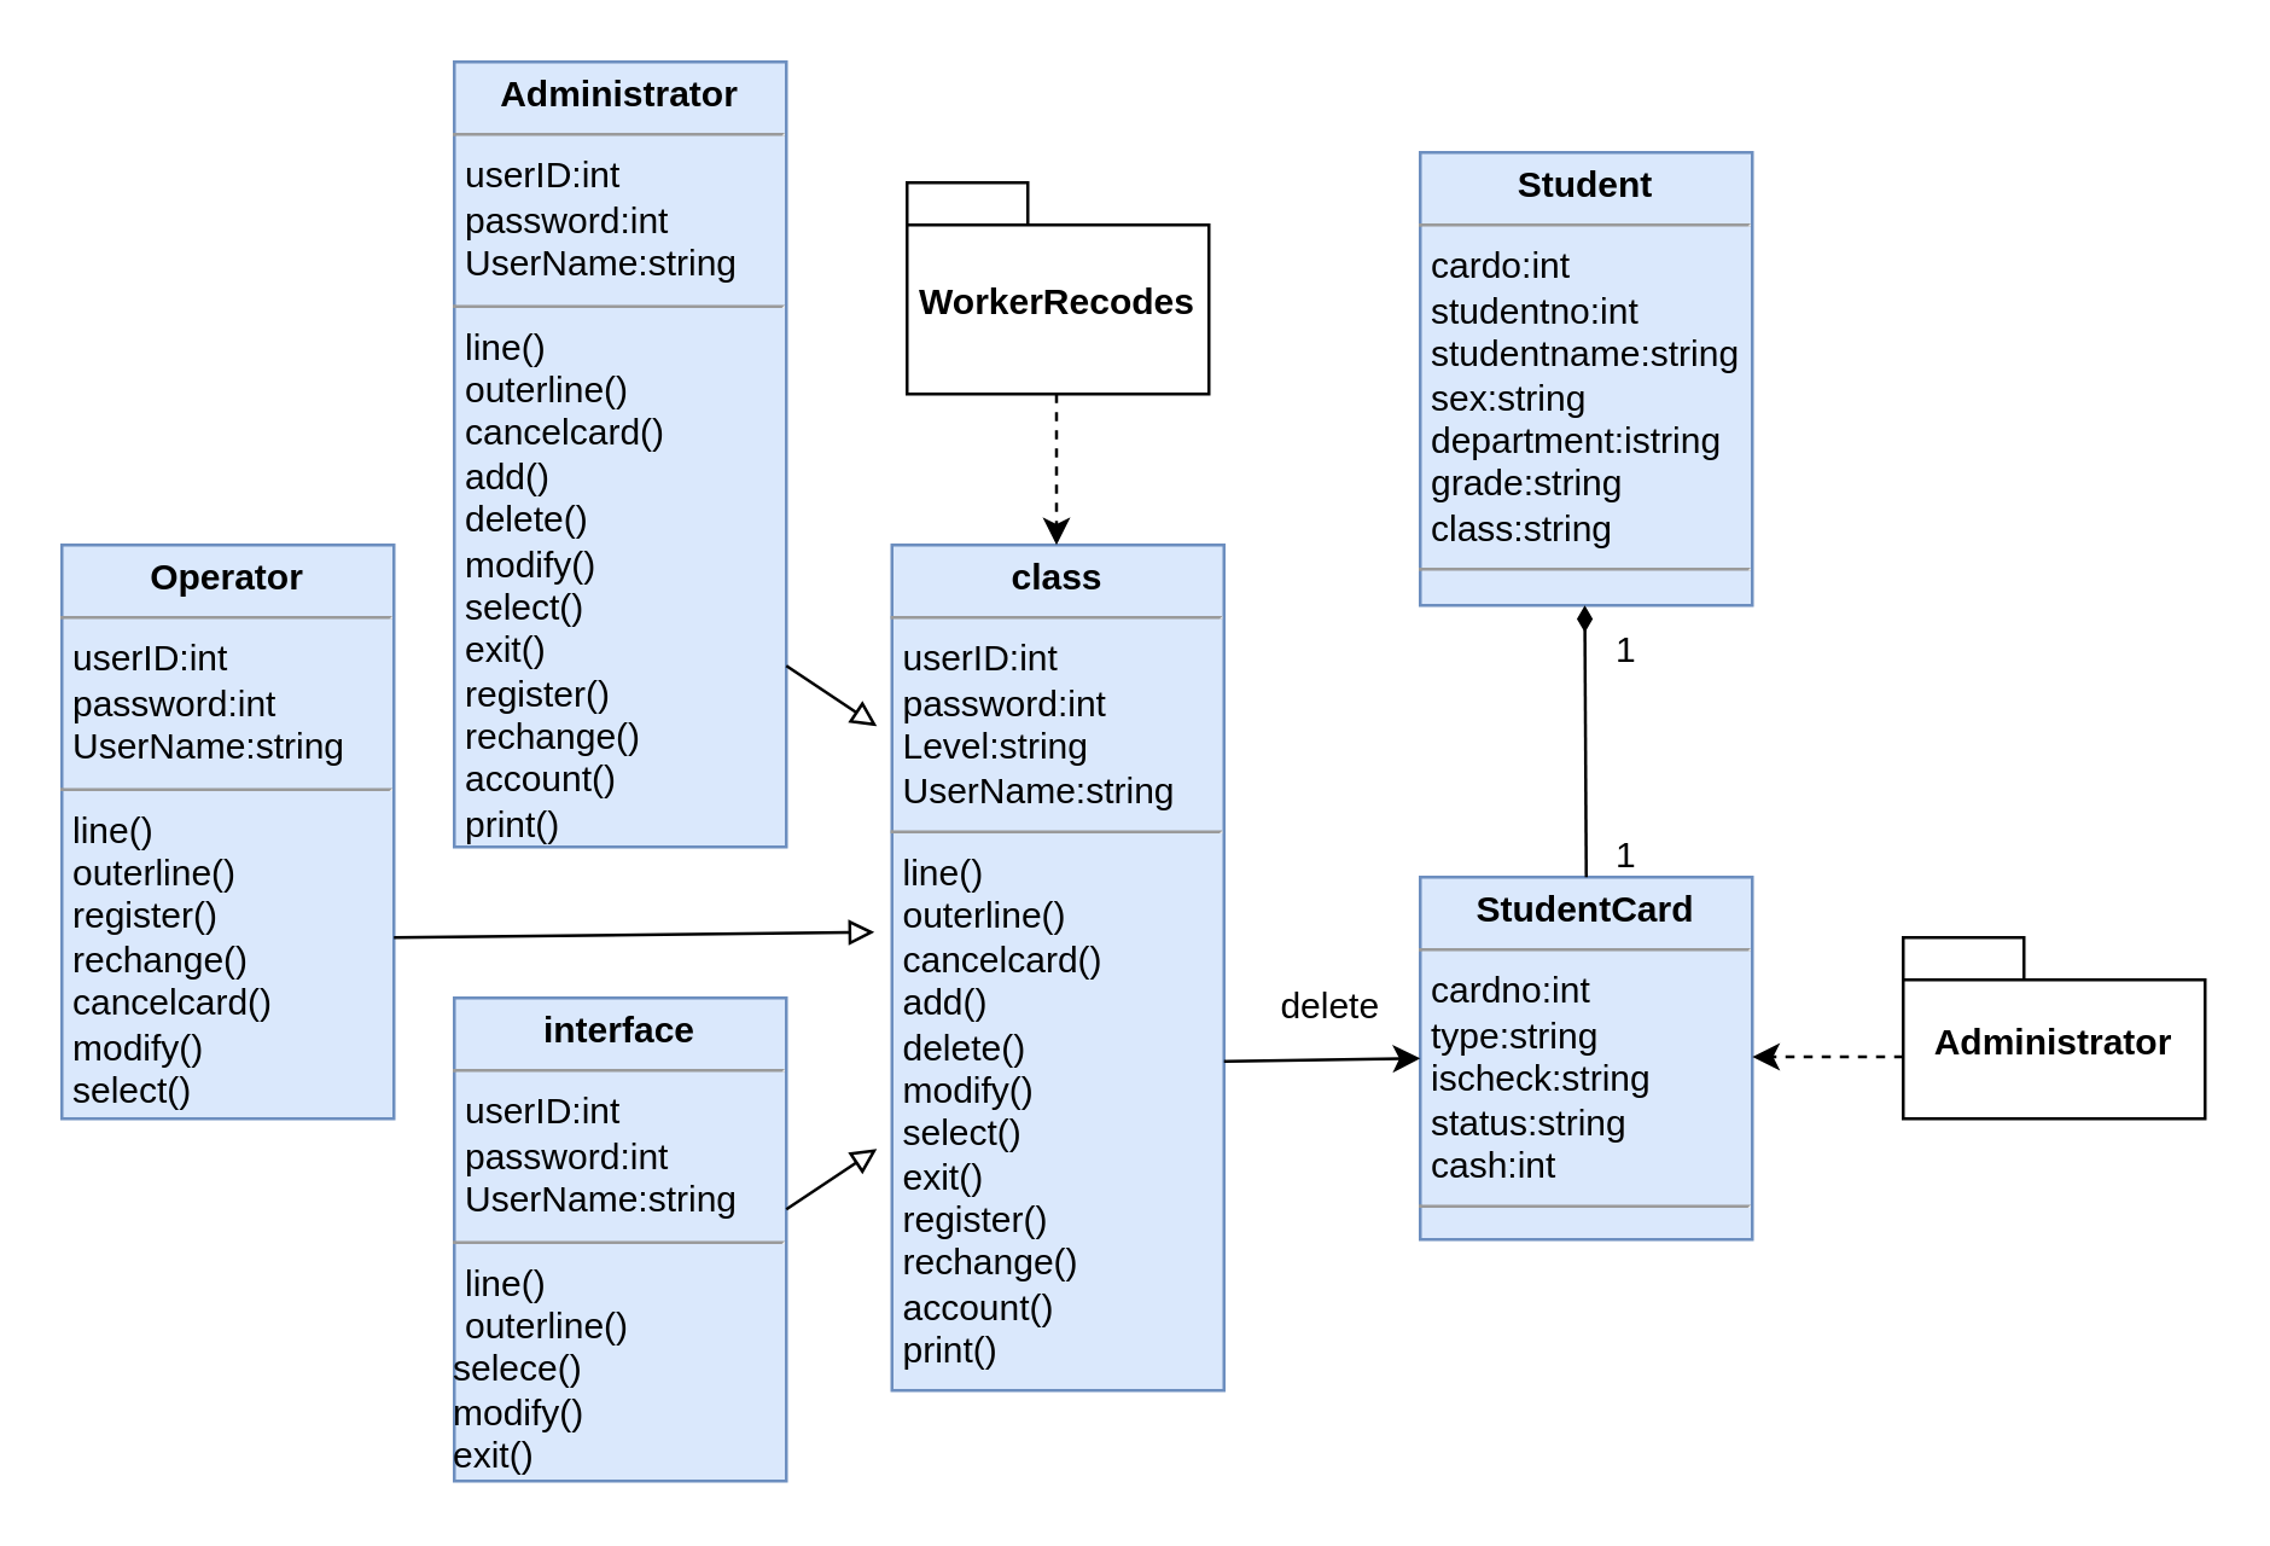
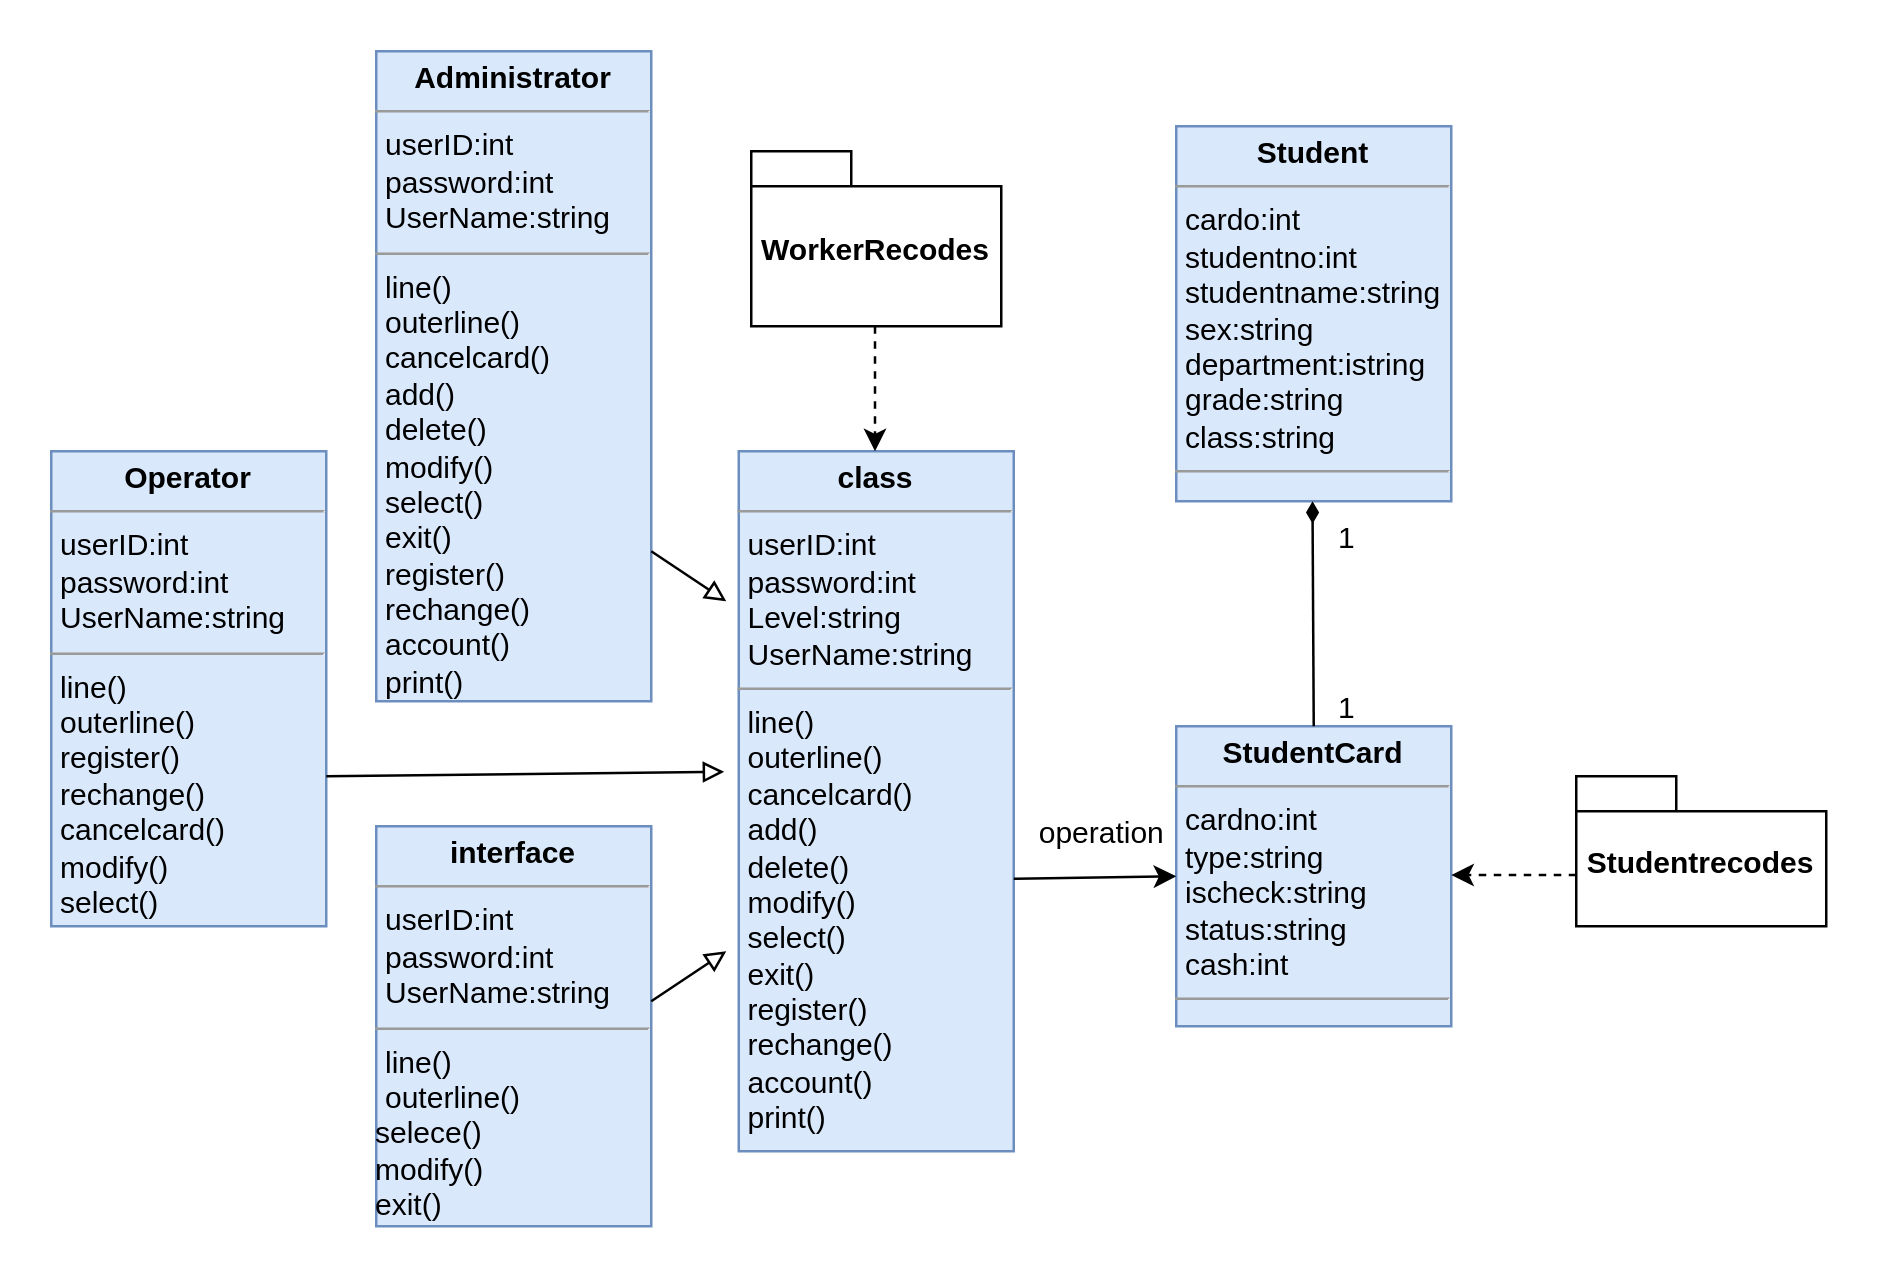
- <mxCell id="19" value="delete" style="text;html=1;align=center;verticalAlign=middle;resizable=0;points=[];autosize=1;strokeColor=none;fillColor=none;" vertex="1" parent="1"><mxGeometry x="405" y="318" width="70" height="30" as="geometry" /></mxCell>
+ <mxCell id="19" value="operation" style="text;html=1;align=center;verticalAlign=middle;resizable=0;points=[];autosize=1;strokeColor=none;fillColor=none;" vertex="1" parent="1"><mxGeometry x="405" y="318" width="70" height="30" as="geometry" /></mxCell>
- <mxCell id="8" value="Administrator" style="shape=folder;fontStyle=1;spacingTop=10;tabWidth=40;tabHeight=14;tabPosition=left;html=1;whiteSpace=wrap;" vertex="1" parent="1"><mxGeometry x="630" y="310" width="100" height="60" as="geometry" /></mxCell>
+ <mxCell id="8" value="Studentrecodes" style="shape=folder;fontStyle=1;spacingTop=10;tabWidth=40;tabHeight=14;tabPosition=left;html=1;whiteSpace=wrap;" vertex="1" parent="1"><mxGeometry x="630" y="310" width="100" height="60" as="geometry" /></mxCell>
